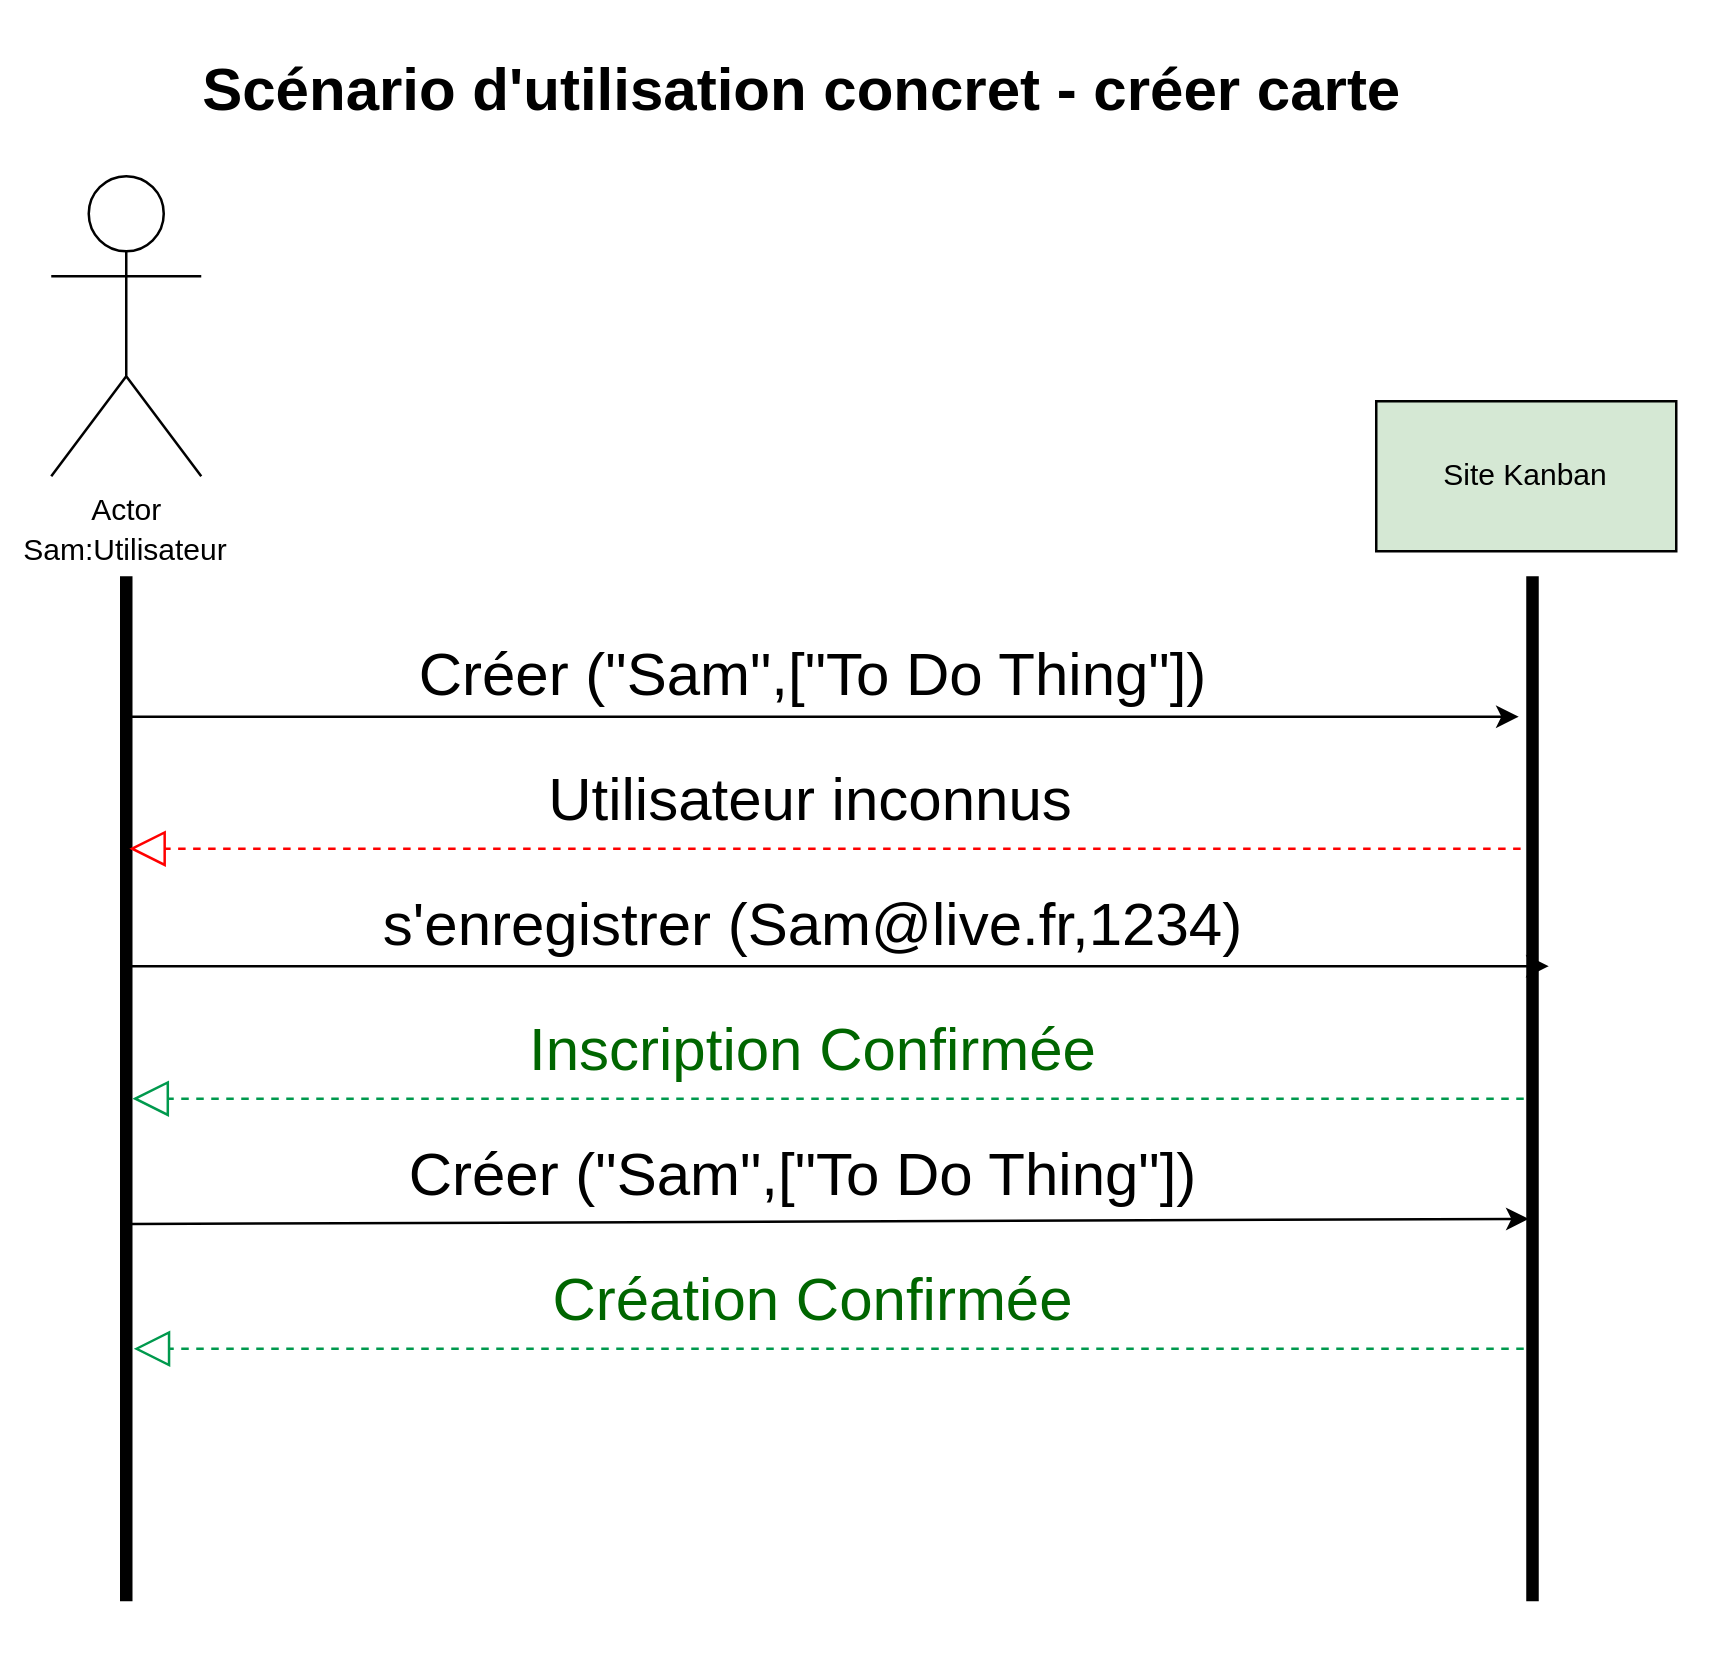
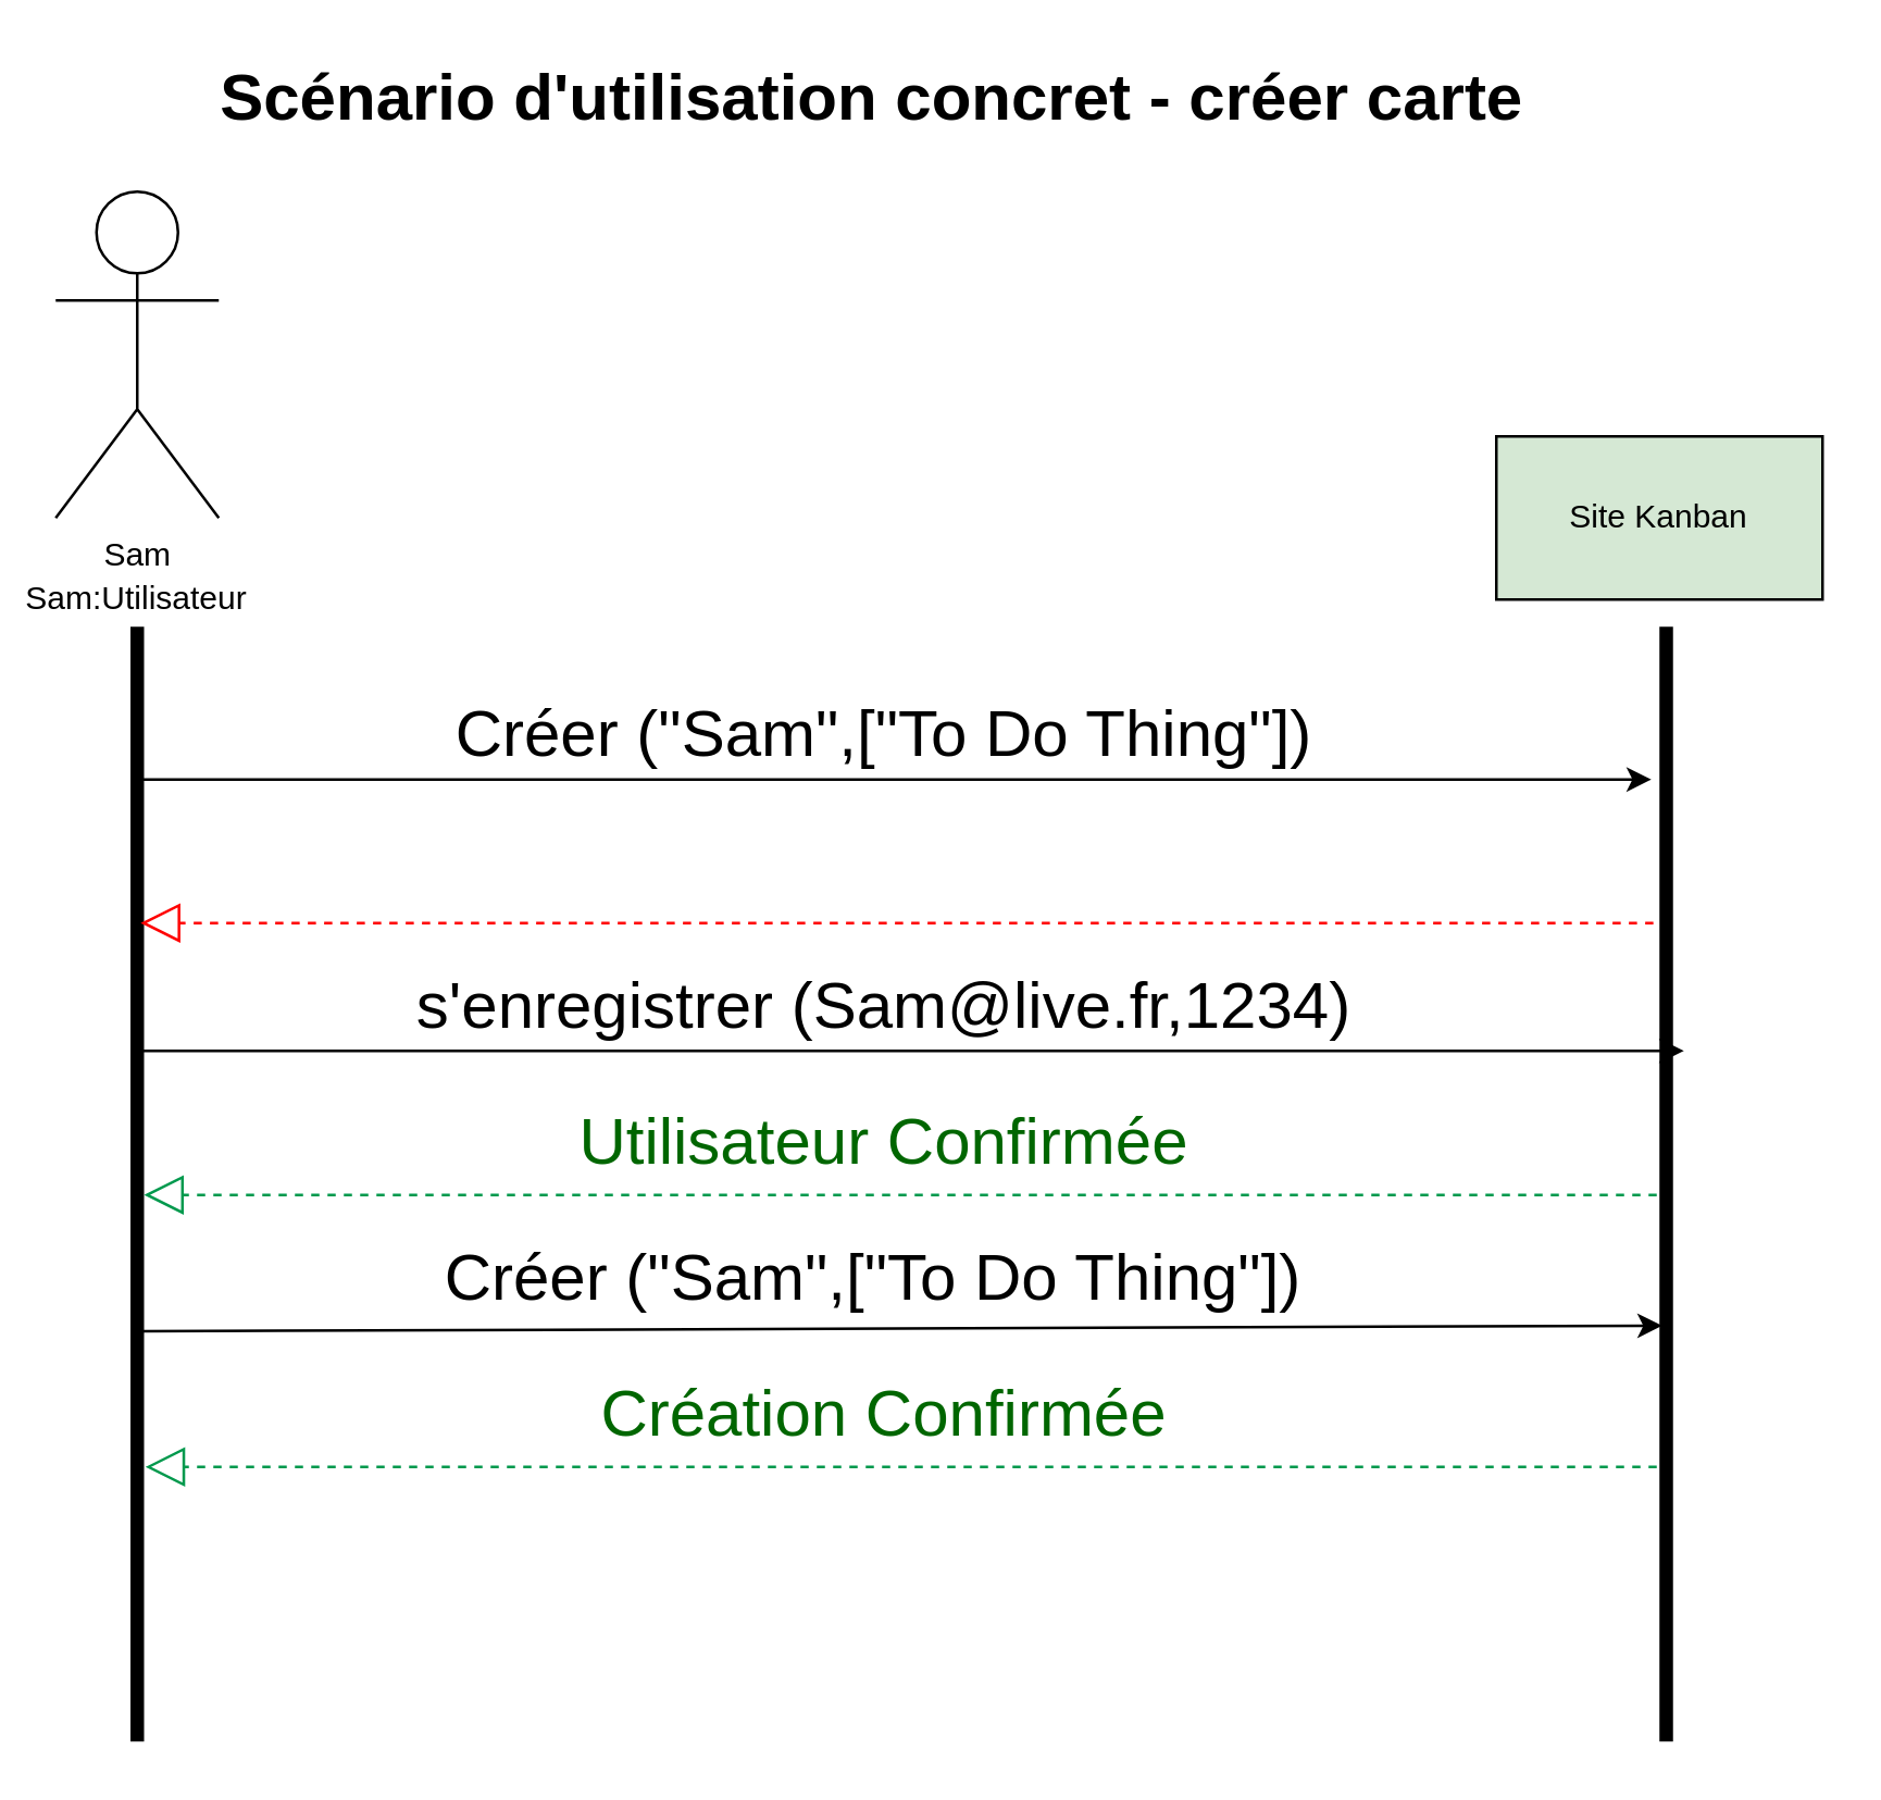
- <mxCell id="2" value="Actor" style="shape=umlActor;verticalLabelPosition=bottom;verticalAlign=top;html=1;outlineConnect=0;" vertex="1" parent="1"><mxGeometry x="20" y="70" width="60" height="120" as="geometry" /></mxCell>
+ <mxCell id="2" value="Sam" style="shape=umlActor;verticalLabelPosition=bottom;verticalAlign=top;html=1;outlineConnect=0;" vertex="1" parent="1"><mxGeometry x="20" y="70" width="60" height="120" as="geometry" /></mxCell>
- <mxCell id="10" value="Utilisateur inconnus" style="text;html=1;strokeColor=none;fillColor=none;align=center;verticalAlign=middle;whiteSpace=wrap;rounded=0;fontSize=24;" vertex="1" parent="1"><mxGeometry x="88.75" y="310" width="470" height="20" as="geometry" /></mxCell>
- <mxCell id="14" value="&lt;font color=&quot;#006600&quot;&gt;Inscription Confirmée&lt;/font&gt;" style="text;html=1;strokeColor=none;fillColor=none;align=center;verticalAlign=middle;whiteSpace=wrap;rounded=0;fontSize=24;" vertex="1" parent="1"><mxGeometry x="90" y="410" width="470" height="20" as="geometry" /></mxCell>
+ <mxCell id="14" value="&lt;font color=&quot;#006600&quot;&gt;Utilisateur Confirmée&lt;/font&gt;" style="text;html=1;strokeColor=none;fillColor=none;align=center;verticalAlign=middle;whiteSpace=wrap;rounded=0;fontSize=24;" vertex="1" parent="1"><mxGeometry x="90" y="410" width="470" height="20" as="geometry" /></mxCell>
